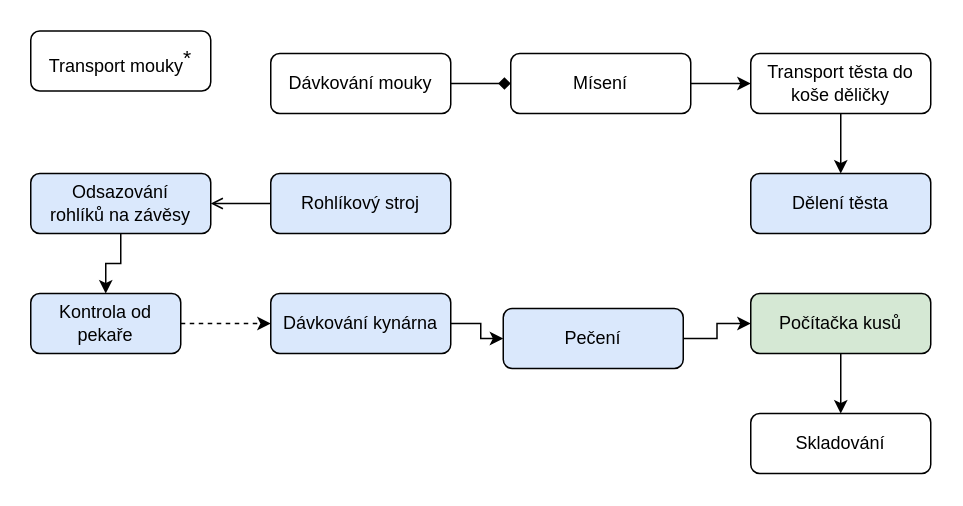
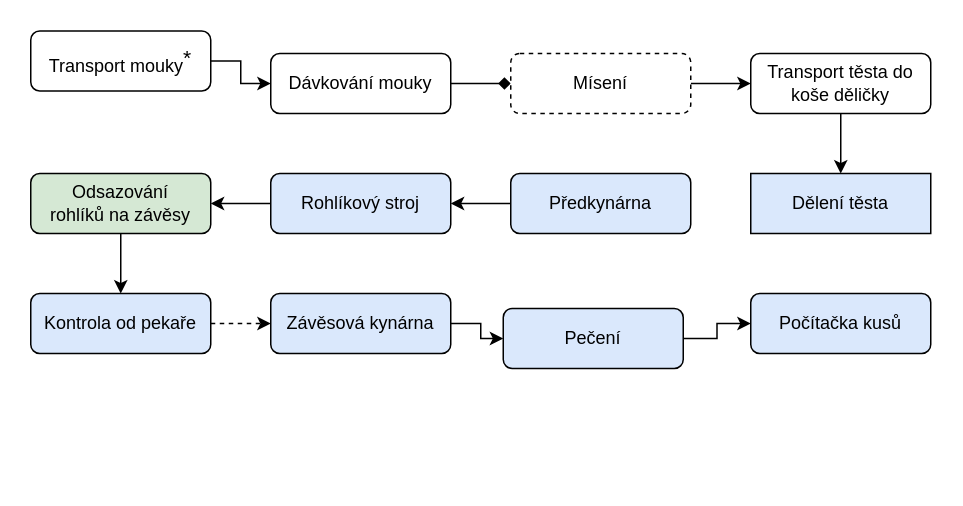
+ <mxCell id="2" value="" style="edgeStyle=orthogonalEdgeStyle;rounded=0;orthogonalLoop=1;jettySize=auto;html=1;align=center;labelPosition=center;verticalLabelPosition=middle;verticalAlign=middle;" parent="1" source="3" target="5" edge="1"><mxGeometry relative="1" as="geometry" /></mxCell>
- <mxCell id="7" value="Mísení" style="rounded=1;whiteSpace=wrap;html=1;fontSize=12;glass=0;strokeWidth=1;shadow=0;align=center;labelPosition=center;verticalLabelPosition=middle;verticalAlign=middle;" parent="1" vertex="1"><mxGeometry x="340" y="35" width="120" height="40" as="geometry" /></mxCell>
+ <mxCell id="7" value="Mísení" style="rounded=1;whiteSpace=wrap;html=1;fontSize=12;glass=0;strokeWidth=1;shadow=0;align=center;labelPosition=center;verticalLabelPosition=middle;verticalAlign=middle;dashed=1;" parent="1" vertex="1"><mxGeometry x="340" y="35" width="120" height="40" as="geometry" /></mxCell>
- <mxCell id="16" value="Odsazování&lt;br/&gt;rohlíků na&amp;nbsp;závěsy" style="rounded=1;whiteSpace=wrap;html=1;fontSize=12;glass=0;strokeWidth=1;shadow=0;align=center;labelPosition=center;verticalLabelPosition=middle;verticalAlign=middle;fillColor=#dae8fc;strokeColor=#000000;" parent="1" vertex="1"><mxGeometry x="20" y="115" width="120" height="40" as="geometry" /></mxCell>
+ <mxCell id="16" value="Odsazování&lt;br/&gt;rohlíků na&amp;nbsp;závěsy" style="rounded=1;whiteSpace=wrap;html=1;fontSize=12;glass=0;strokeWidth=1;shadow=0;align=center;labelPosition=center;verticalLabelPosition=middle;verticalAlign=middle;fillColor=#d5e8d4;strokeColor=#000000;" parent="1" vertex="1"><mxGeometry x="20" y="115" width="120" height="40" as="geometry" /></mxCell>
- <mxCell id="13" value="" style="edgeStyle=orthogonalEdgeStyle;rounded=0;orthogonalLoop=1;jettySize=auto;html=1;endArrow=open;" parent="1" source="14" target="16" edge="1"><mxGeometry relative="1" as="geometry" /></mxCell>
+ <mxCell id="13" value="" style="edgeStyle=orthogonalEdgeStyle;rounded=0;orthogonalLoop=1;jettySize=auto;html=1;" parent="1" source="14" target="16" edge="1"><mxGeometry relative="1" as="geometry" /></mxCell>
+ <mxCell id="11" value="" style="edgeStyle=orthogonalEdgeStyle;rounded=0;orthogonalLoop=1;jettySize=auto;html=1;" parent="1" source="12" target="14" edge="1"><mxGeometry relative="1" as="geometry" /></mxCell>
+ <mxCell id="12" value="Předkynárna" style="rounded=1;whiteSpace=wrap;html=1;fontSize=12;glass=0;strokeWidth=1;shadow=0;align=center;labelPosition=center;verticalLabelPosition=middle;verticalAlign=middle;fillColor=#dae8fc;strokeColor=#000000;" parent="1" vertex="1"><mxGeometry x="340" y="115" width="120" height="40" as="geometry" /></mxCell>
- <mxCell id="10" value="Dělení těsta" style="rounded=1;whiteSpace=wrap;html=1;fontSize=12;glass=0;strokeWidth=1;shadow=0;align=center;labelPosition=center;verticalLabelPosition=middle;verticalAlign=middle;fillColor=#dae8fc;strokeColor=#000000;" parent="1" vertex="1"><mxGeometry x="500" y="115" width="120" height="40" as="geometry" /></mxCell>
+ <mxCell id="10" value="Dělení těsta" style="whiteSpace=wrap;html=1;fontSize=12;glass=0;strokeWidth=1;shadow=0;align=center;labelPosition=center;verticalLabelPosition=middle;verticalAlign=middle;fillColor=#dae8fc;strokeColor=#000000;rounded=0;" parent="1" vertex="1"><mxGeometry x="500" y="115" width="120" height="40" as="geometry" /></mxCell>
- <mxCell id="18" value="Kontrola od pekaře" style="rounded=1;whiteSpace=wrap;html=1;fontSize=12;glass=0;strokeWidth=1;shadow=0;align=center;labelPosition=center;verticalLabelPosition=middle;verticalAlign=middle;fillColor=#dae8fc;strokeColor=#000000;" parent="1" vertex="1"><mxGeometry x="20" y="195" width="100" height="40" as="geometry" /></mxCell>
+ <mxCell id="18" value="Kontrola od pekaře" style="rounded=1;whiteSpace=wrap;html=1;fontSize=12;glass=0;strokeWidth=1;shadow=0;align=center;labelPosition=center;verticalLabelPosition=middle;verticalAlign=middle;fillColor=#dae8fc;strokeColor=#000000;" parent="1" vertex="1"><mxGeometry x="20" y="195" width="120" height="40" as="geometry" /></mxCell>
- <mxCell id="20" value="Dávkování kynárna" style="rounded=1;whiteSpace=wrap;html=1;fontSize=12;glass=0;strokeWidth=1;shadow=0;align=center;labelPosition=center;verticalLabelPosition=middle;verticalAlign=middle;fillColor=#dae8fc;strokeColor=#000000;" parent="1" vertex="1"><mxGeometry x="180" y="195" width="120" height="40" as="geometry" /></mxCell>
+ <mxCell id="20" value="Závěsová kynárna" style="rounded=1;whiteSpace=wrap;html=1;fontSize=12;glass=0;strokeWidth=1;shadow=0;align=center;labelPosition=center;verticalLabelPosition=middle;verticalAlign=middle;fillColor=#dae8fc;strokeColor=#000000;" parent="1" vertex="1"><mxGeometry x="180" y="195" width="120" height="40" as="geometry" /></mxCell>
- <mxCell id="24" value="Počítačka&amp;nbsp;kusů" style="rounded=1;whiteSpace=wrap;html=1;fontSize=12;glass=0;strokeWidth=1;shadow=0;align=center;labelPosition=center;verticalLabelPosition=middle;verticalAlign=middle;fillColor=#d5e8d4;strokeColor=#000000;" parent="1" vertex="1"><mxGeometry x="500" y="195" width="120" height="40" as="geometry" /></mxCell>
+ <mxCell id="24" value="Počítačka&amp;nbsp;kusů" style="rounded=1;whiteSpace=wrap;html=1;fontSize=12;glass=0;strokeWidth=1;shadow=0;align=center;labelPosition=center;verticalLabelPosition=middle;verticalAlign=middle;fillColor=#dae8fc;strokeColor=#000000;" parent="1" vertex="1"><mxGeometry x="500" y="195" width="120" height="40" as="geometry" /></mxCell>
- <mxCell id="23" value="" style="edgeStyle=orthogonalEdgeStyle;rounded=0;orthogonalLoop=1;jettySize=auto;html=1;" parent="1" source="24" target="25" edge="1"><mxGeometry relative="1" as="geometry" /></mxCell>
- <mxCell id="25" value="Skladování" style="rounded=1;whiteSpace=wrap;html=1;fontSize=12;glass=0;strokeWidth=1;shadow=0;align=center;labelPosition=center;verticalLabelPosition=middle;verticalAlign=middle;" parent="1" vertex="1"><mxGeometry x="500" y="275" width="120" height="40" as="geometry" /></mxCell>
